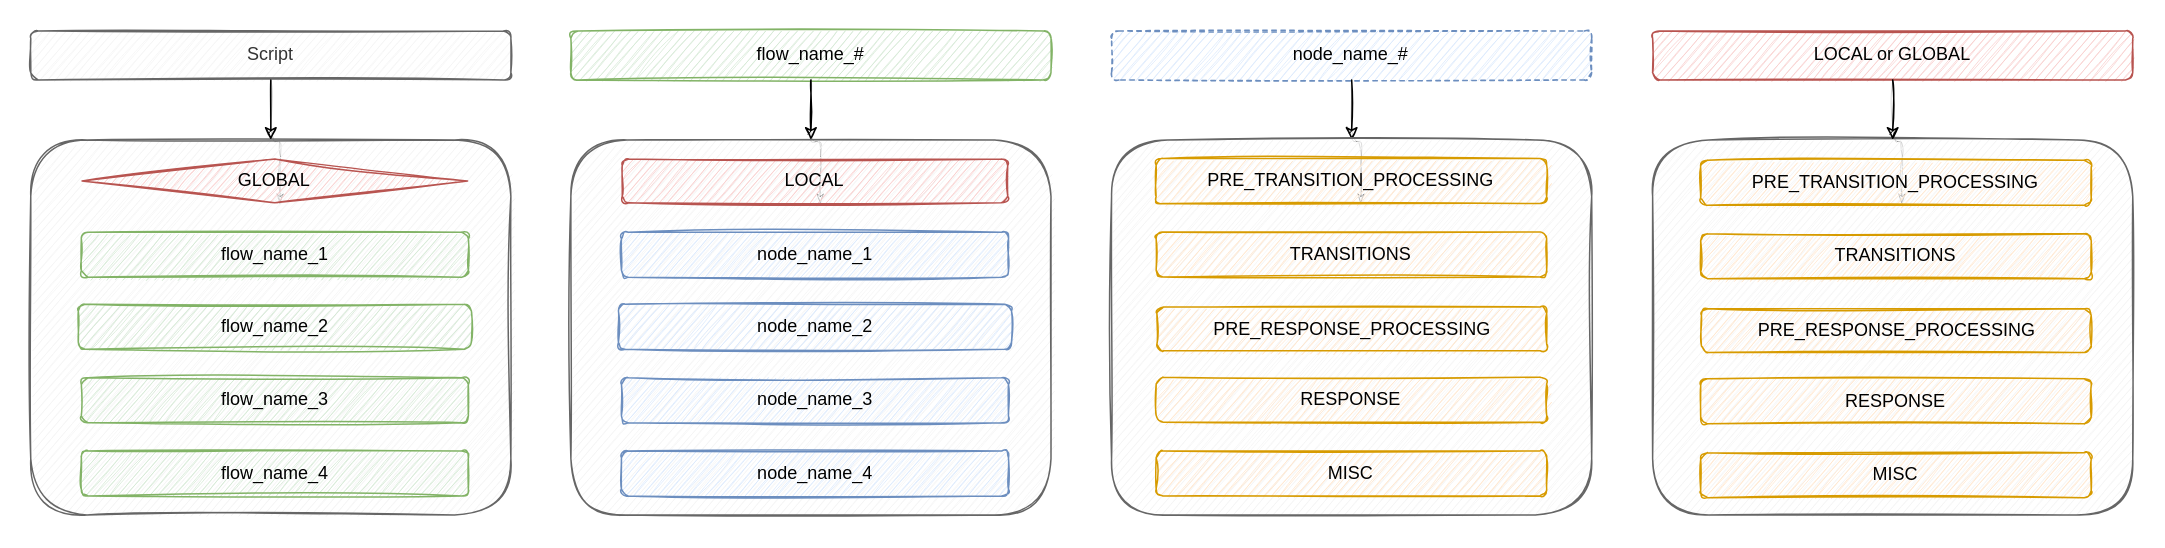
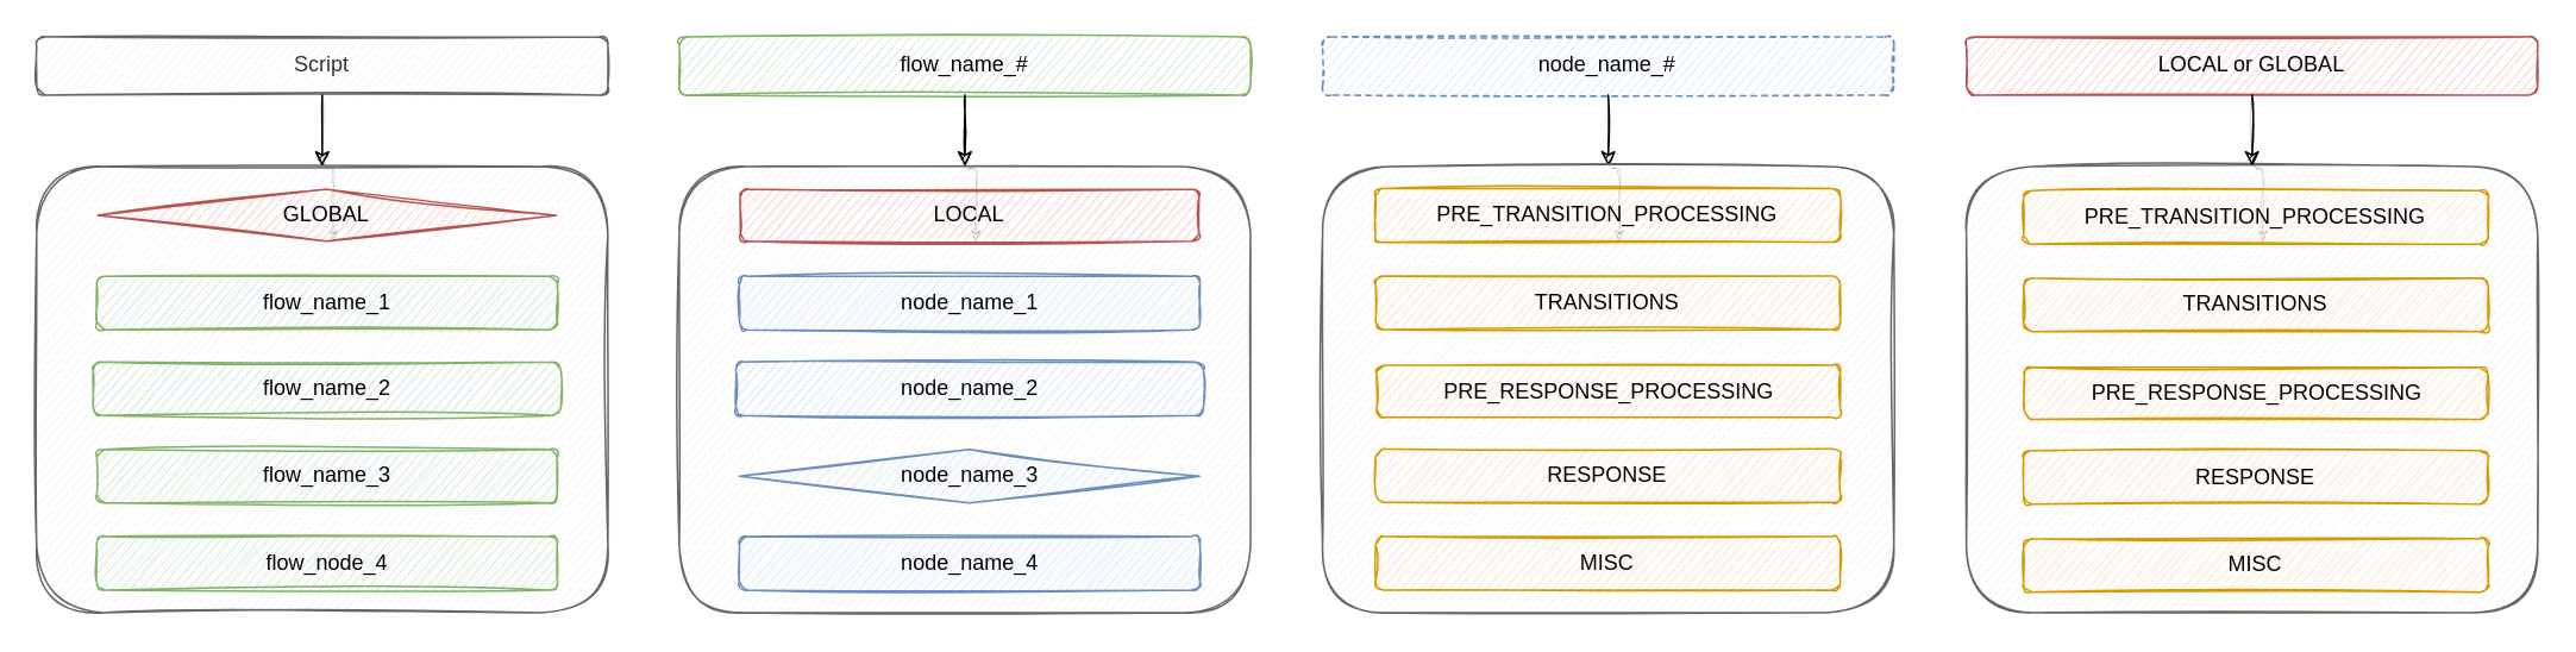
- <mxCell id="45" value="node_name_3" style="rounded=1;whiteSpace=wrap;html=1;fillColor=#dae8fc;strokeColor=#6c8ebf;sketch=1;" parent="40" vertex="1"><mxGeometry x="33.71" y="158.47" width="257.95" height="30" as="geometry" /></mxCell>
+ <mxCell id="45" value="node_name_3" style="rhombus;whiteSpace=wrap;html=1;fillColor=#dae8fc;strokeColor=#6c8ebf;sketch=1;" parent="40" vertex="1"><mxGeometry x="33.71" y="158.47" width="257.95" height="30" as="geometry" /></mxCell>
- <mxCell id="35" value="flow_name_4" style="rounded=1;whiteSpace=wrap;html=1;fillColor=#d5e8d4;strokeColor=#82b366;sketch=1;" parent="29" vertex="1"><mxGeometry x="33.71" y="207.29" width="257.95" height="30" as="geometry" /></mxCell>
+ <mxCell id="35" value="flow_node_4" style="rounded=1;whiteSpace=wrap;html=1;fillColor=#d5e8d4;strokeColor=#82b366;sketch=1;" parent="29" vertex="1"><mxGeometry x="33.71" y="207.29" width="257.95" height="30" as="geometry" /></mxCell>
